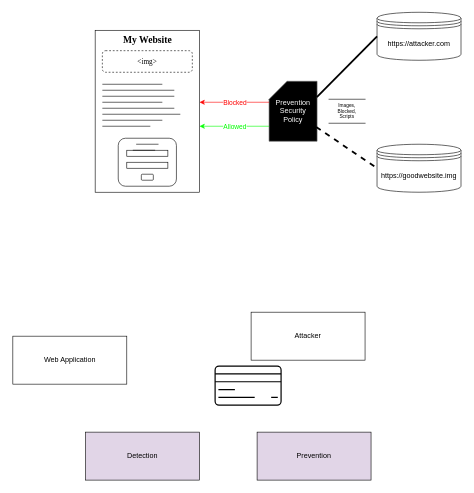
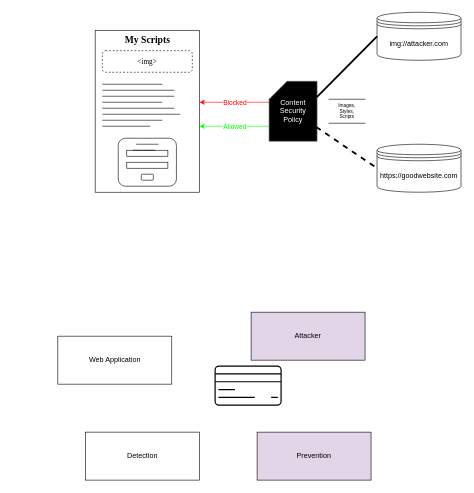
- <mxCell id="28" value="&lt;font style=&quot;font-size: 16px;&quot;&gt;My Website&lt;/font&gt;" style="text;strokeColor=none;fillColor=none;html=1;fontSize=24;fontStyle=1;verticalAlign=middle;align=center;fontFamily=Comic Sans MS;" parent="1" vertex="1"><mxGeometry x="170" y="50" width="150" height="25" as="geometry" /></mxCell>
+ <mxCell id="28" value="&lt;font style=&quot;font-size: 16px;&quot;&gt;My Scripts&lt;/font&gt;" style="text;strokeColor=none;fillColor=none;html=1;fontSize=24;fontStyle=1;verticalAlign=middle;align=center;fontFamily=Comic Sans MS;" parent="1" vertex="1"><mxGeometry x="170" y="50" width="150" height="25" as="geometry" /></mxCell>
- <mxCell id="19" value="https://attacker.com" style="shape=datastore;whiteSpace=wrap;html=1;" parent="1" vertex="1"><mxGeometry x="628" y="20" width="140" height="80" as="geometry" /></mxCell>
+ <mxCell id="19" value="img://attacker.com" style="shape=datastore;whiteSpace=wrap;html=1;" parent="1" vertex="1"><mxGeometry x="628" y="20" width="140" height="80" as="geometry" /></mxCell>
- <mxCell id="20" value="Prevention Security Policy" style="shape=card;whiteSpace=wrap;html=1;fillColor=#000000;fontColor=#FFFFFF;strokeColor=#666666;fillStyle=auto;" parent="1" vertex="1"><mxGeometry x="448" y="135" width="80" height="100" as="geometry" /></mxCell>
+ <mxCell id="20" value="Content Security Policy" style="shape=card;whiteSpace=wrap;html=1;fillColor=#000000;fontColor=#FFFFFF;strokeColor=#666666;fillStyle=auto;" parent="1" vertex="1"><mxGeometry x="448" y="135" width="80" height="100" as="geometry" /></mxCell>
- <mxCell id="27" value="Images,&lt;br style=&quot;font-size: 8px;&quot;&gt;Blocked,&lt;br style=&quot;font-size: 8px;&quot;&gt;Scripts" style="shape=partialRectangle;whiteSpace=wrap;html=1;left=0;right=0;fillColor=none;fontSize=8;" parent="1" vertex="1"><mxGeometry x="548" y="165" width="60" height="40" as="geometry" /></mxCell>
+ <mxCell id="27" value="Images,&lt;br style=&quot;font-size: 8px;&quot;&gt;Styles,&lt;br style=&quot;font-size: 8px;&quot;&gt;Scripts" style="shape=partialRectangle;whiteSpace=wrap;html=1;left=0;right=0;fillColor=none;fontSize=8;" parent="1" vertex="1"><mxGeometry x="548" y="165" width="60" height="40" as="geometry" /></mxCell>
- <mxCell id="18" value="https://goodwebsite.img" style="shape=datastore;whiteSpace=wrap;html=1;" parent="1" vertex="1"><mxGeometry x="628" y="240" width="140" height="80" as="geometry" /></mxCell>
+ <mxCell id="18" value="https://goodwebsite.com" style="shape=datastore;whiteSpace=wrap;html=1;" parent="1" vertex="1"><mxGeometry x="628" y="240" width="140" height="80" as="geometry" /></mxCell>
- <mxCell id="29" value="Attacker" style="rounded=0;whiteSpace=wrap;html=1;" vertex="1" parent="1"><mxGeometry x="418" y="520" width="190" height="80" as="geometry" /></mxCell>
+ <mxCell id="29" value="Attacker" style="rounded=0;whiteSpace=wrap;html=1;fillColor=#e1d5e7;" vertex="1" parent="1"><mxGeometry x="418" y="520" width="190" height="80" as="geometry" /></mxCell>
- <mxCell id="30" value="Web Application" style="rounded=0;whiteSpace=wrap;html=1;" vertex="1" parent="1"><mxGeometry x="20.75" y="560" width="190" height="80" as="geometry" /></mxCell>
+ <mxCell id="30" value="Web Application" style="rounded=0;whiteSpace=wrap;html=1;" vertex="1" parent="1"><mxGeometry x="95.75" y="560" width="190" height="80" as="geometry" /></mxCell>
- <mxCell id="32" value="Detection" style="rounded=0;whiteSpace=wrap;html=1;fillColor=#e1d5e7;" vertex="1" parent="1"><mxGeometry x="142" y="720" width="190" height="80" as="geometry" /></mxCell>
+ <mxCell id="32" value="Detection" style="rounded=0;whiteSpace=wrap;html=1;" vertex="1" parent="1"><mxGeometry x="142" y="720" width="190" height="80" as="geometry" /></mxCell>
